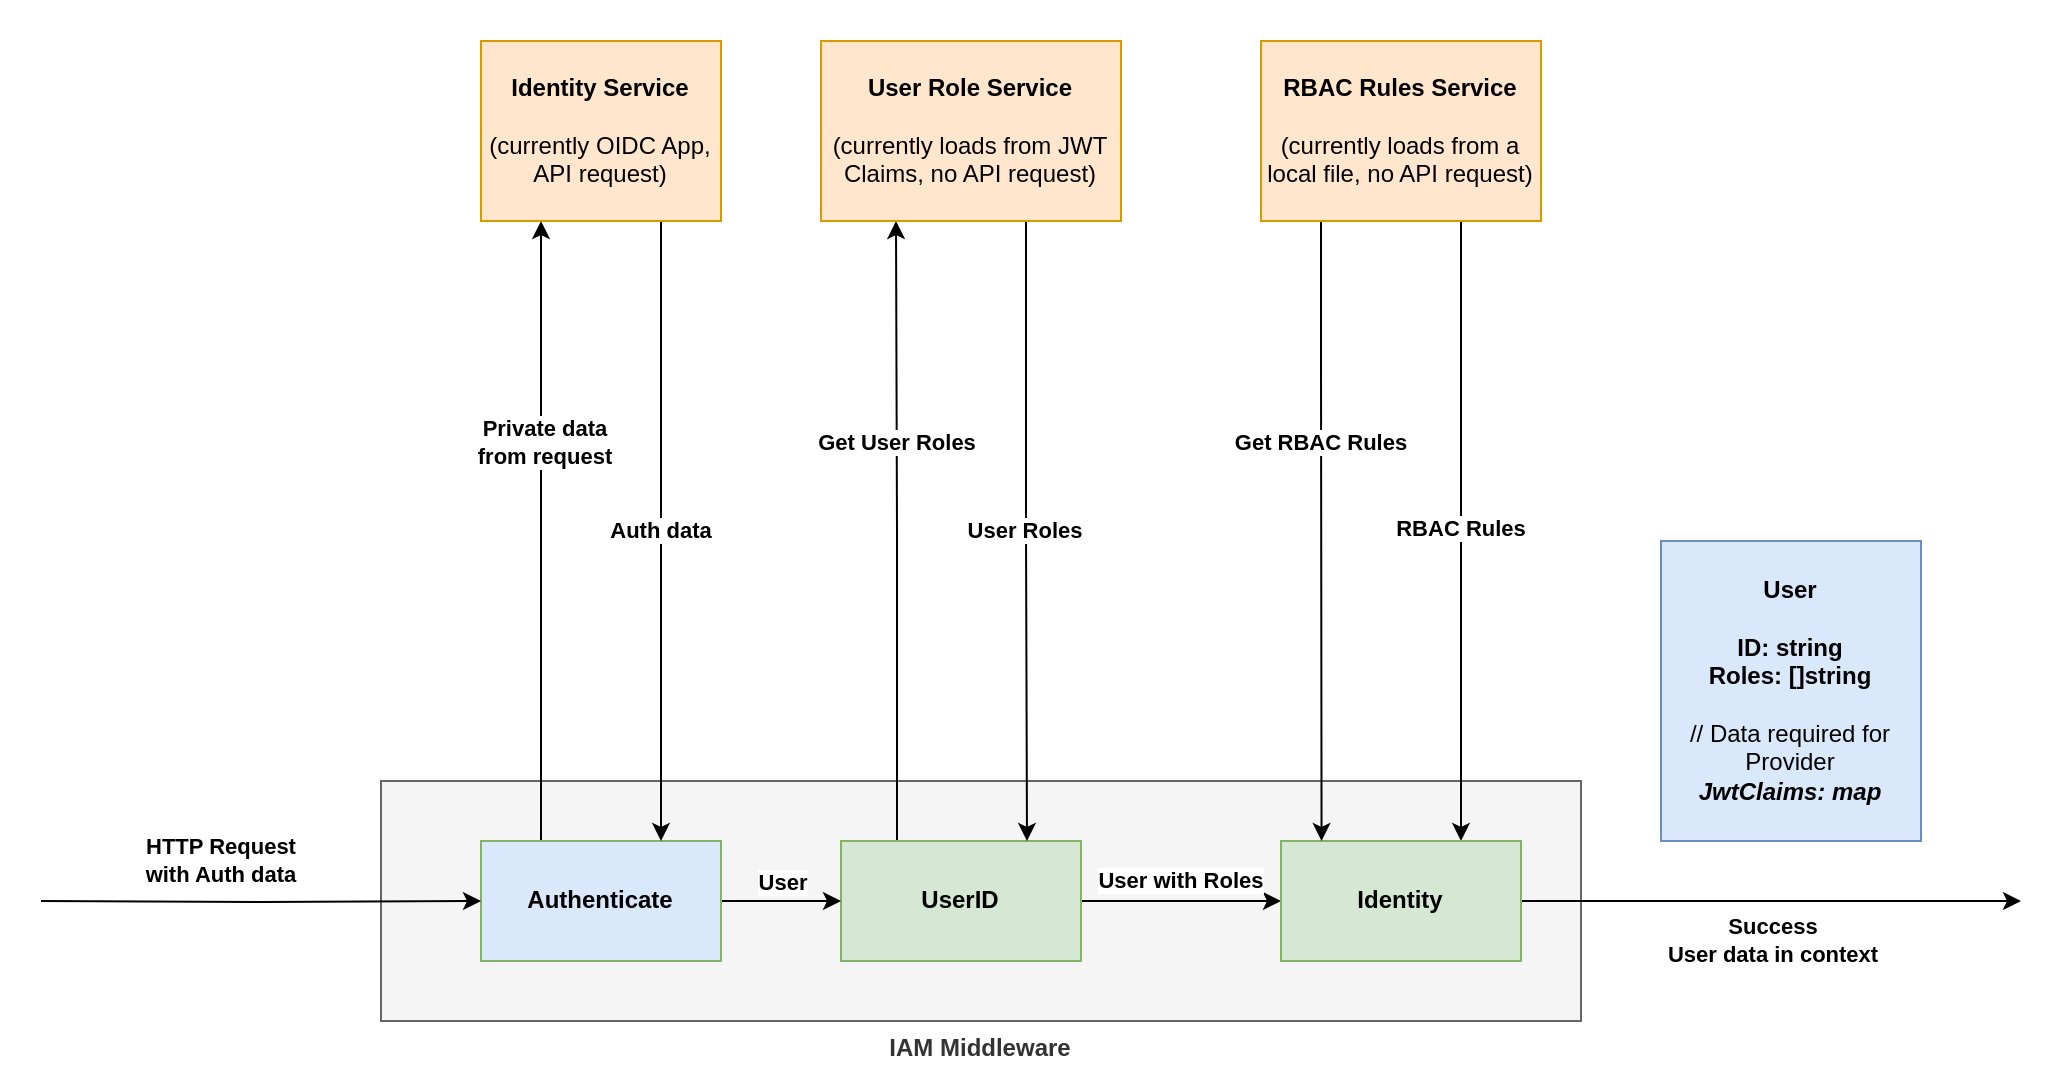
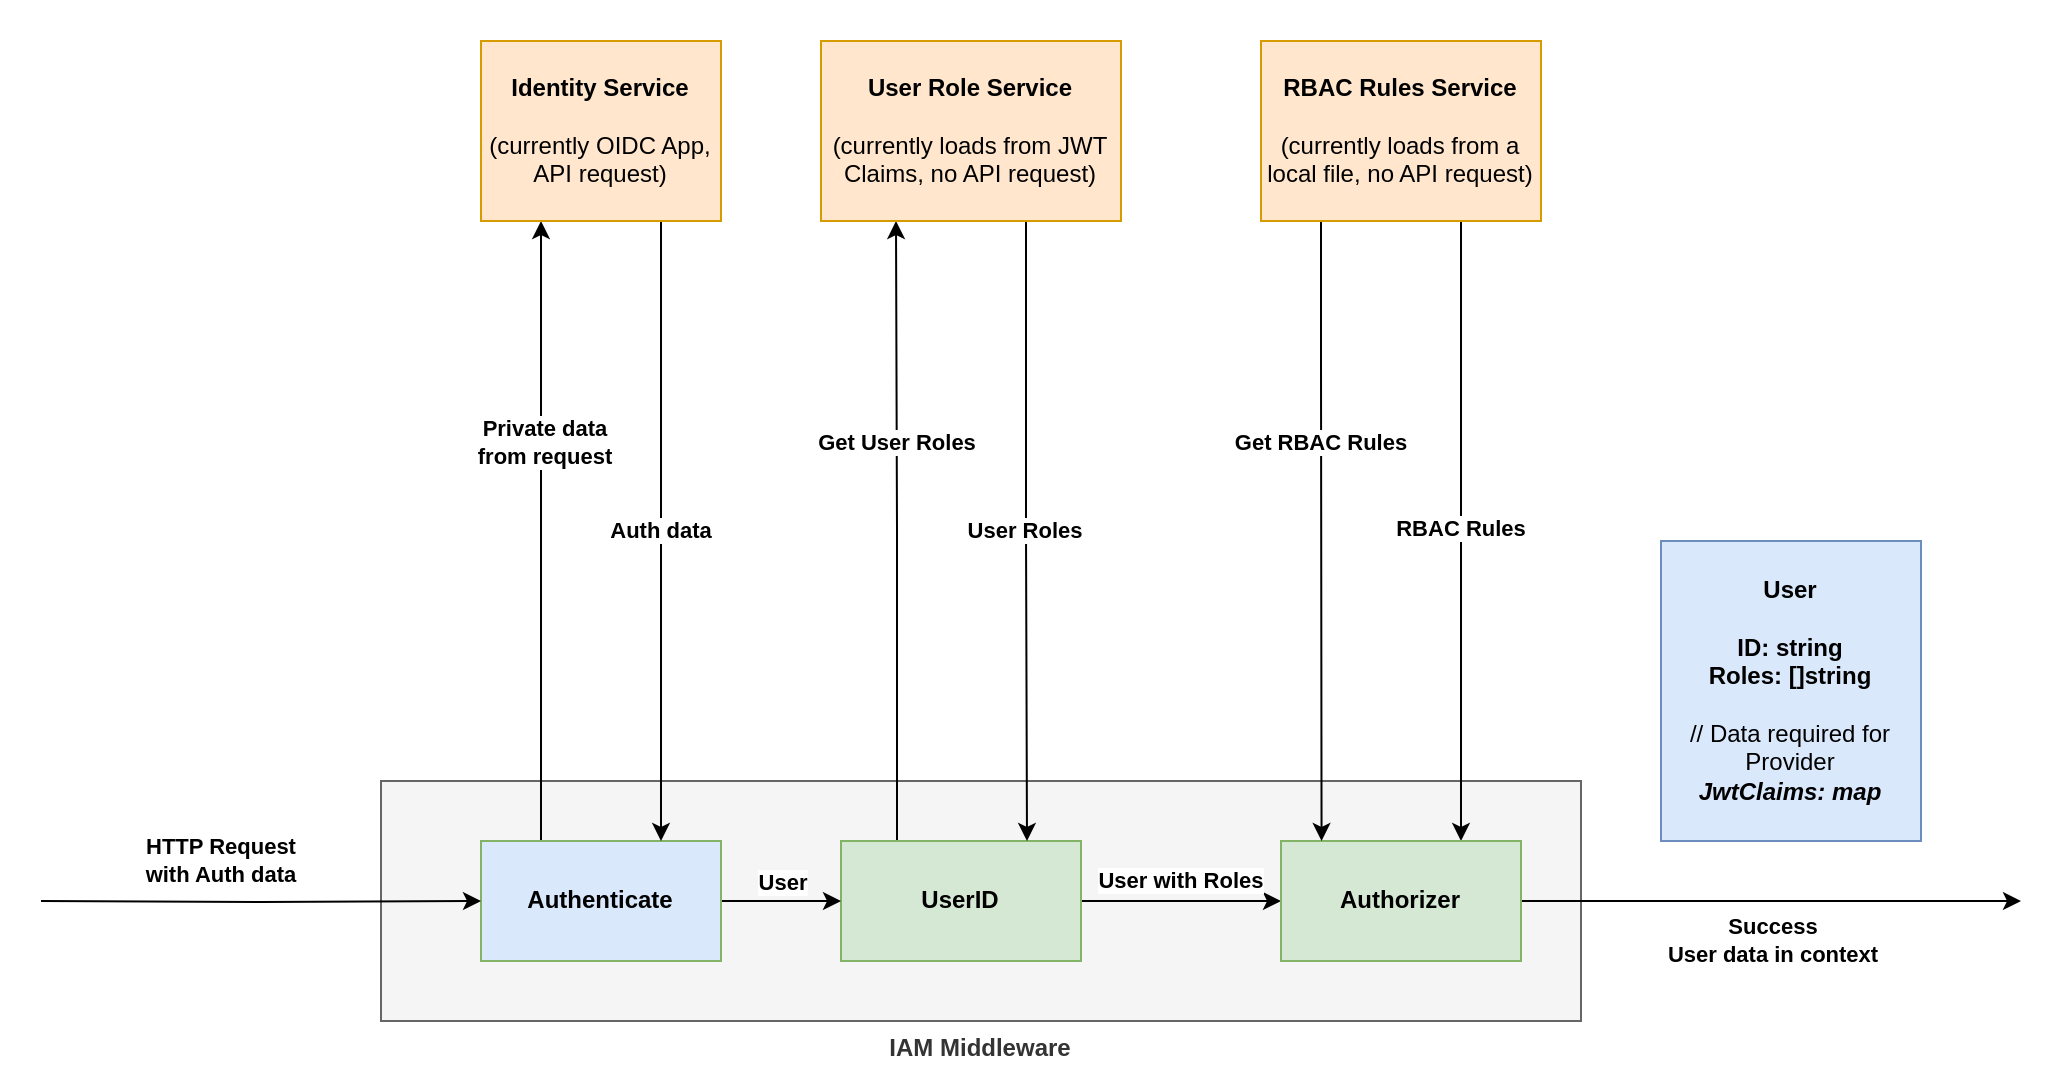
- <mxCell id="9" value="Identity" style="rounded=0;whiteSpace=wrap;html=1;fillColor=#d5e8d4;strokeColor=#82b366;fontStyle=1" vertex="1" parent="1"><mxGeometry x="640" y="420" width="120" height="60" as="geometry" /></mxCell>
+ <mxCell id="9" value="Authorizer" style="rounded=0;whiteSpace=wrap;html=1;fillColor=#d5e8d4;strokeColor=#82b366;fontStyle=1" vertex="1" parent="1"><mxGeometry x="640" y="420" width="120" height="60" as="geometry" /></mxCell>
